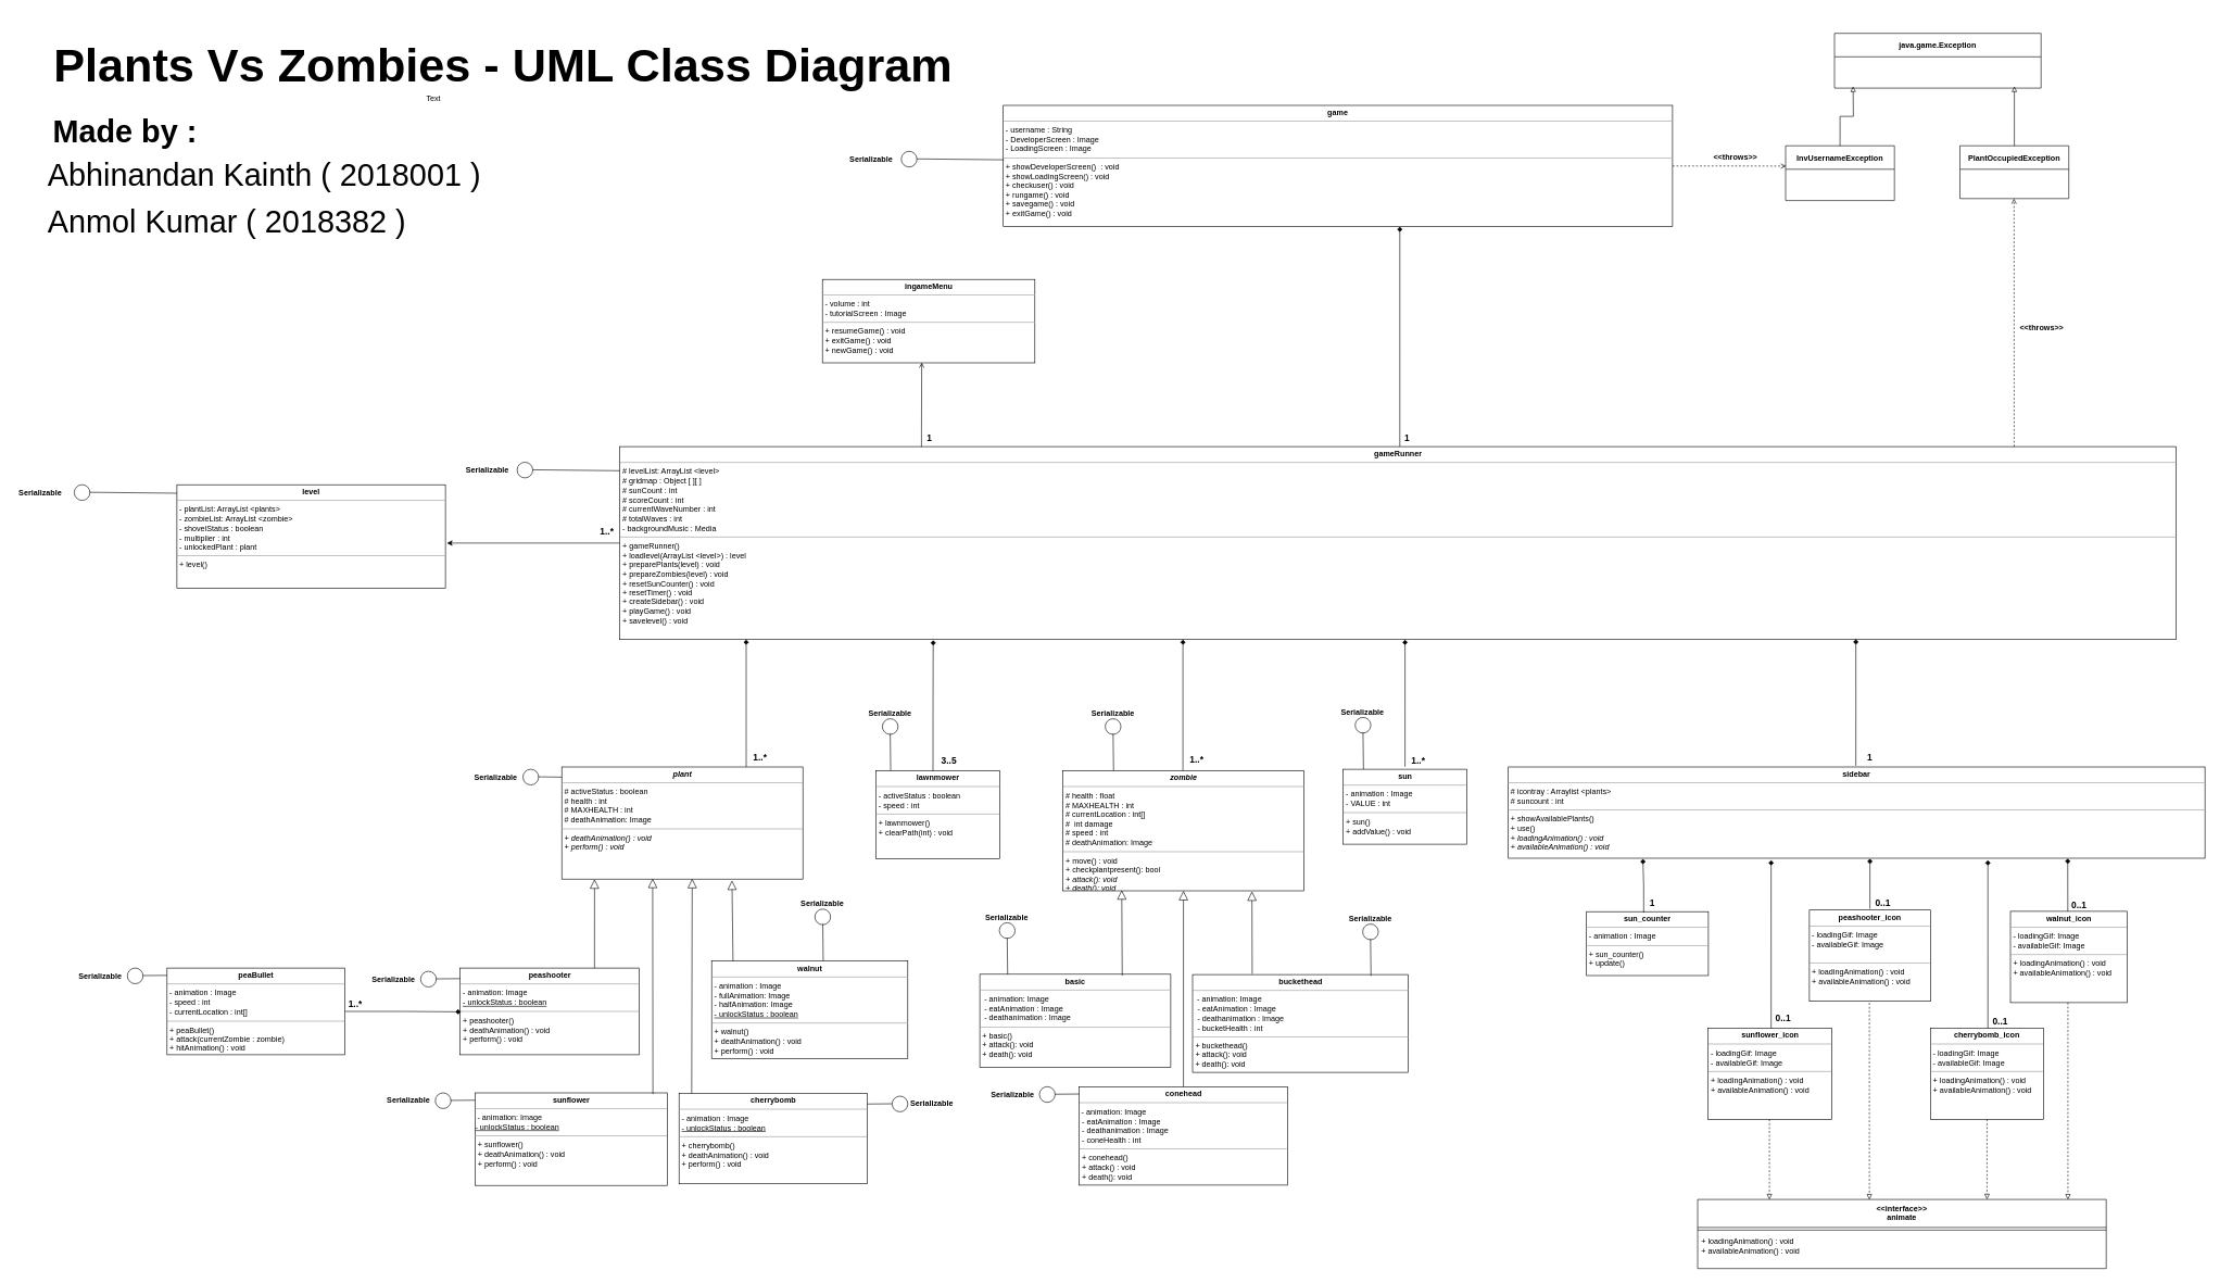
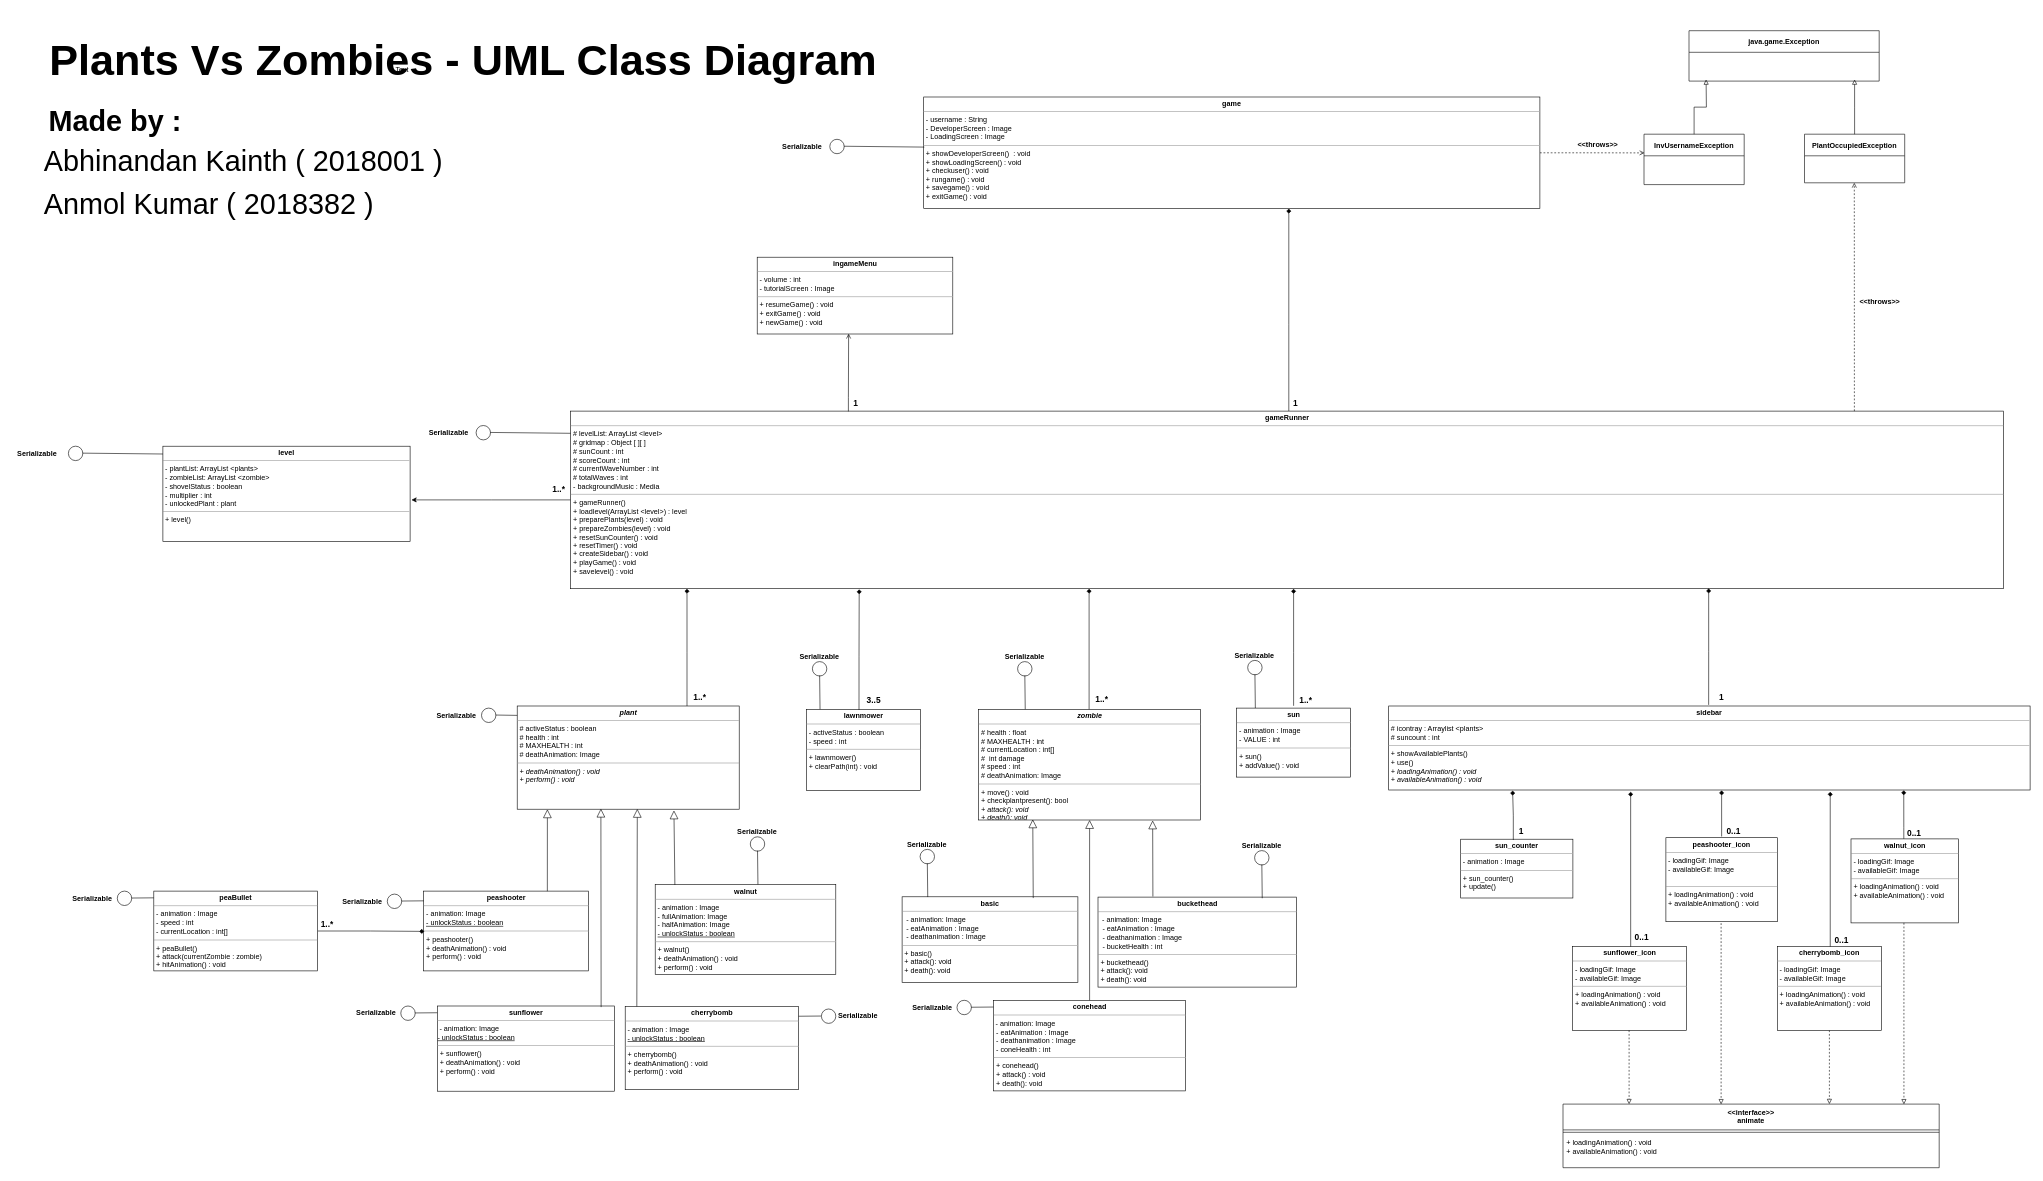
- <mxCell id="123" value="Text" style="text;html=1;resizable=0;points=[];autosize=1;align=left;verticalAlign=top;spacingTop=-4;" vertex="1" parent="1"><mxGeometry x="652" y="141" width="32" height="13" as="geometry" /></mxCell>
+ <mxCell id="123" value="Text" style="text;html=1;resizable=0;points=[];autosize=1;align=left;verticalAlign=top;spacingTop=-4;" vertex="1" parent="1"><mxGeometry x="657" y="106" width="32" height="13" as="geometry" /></mxCell>
